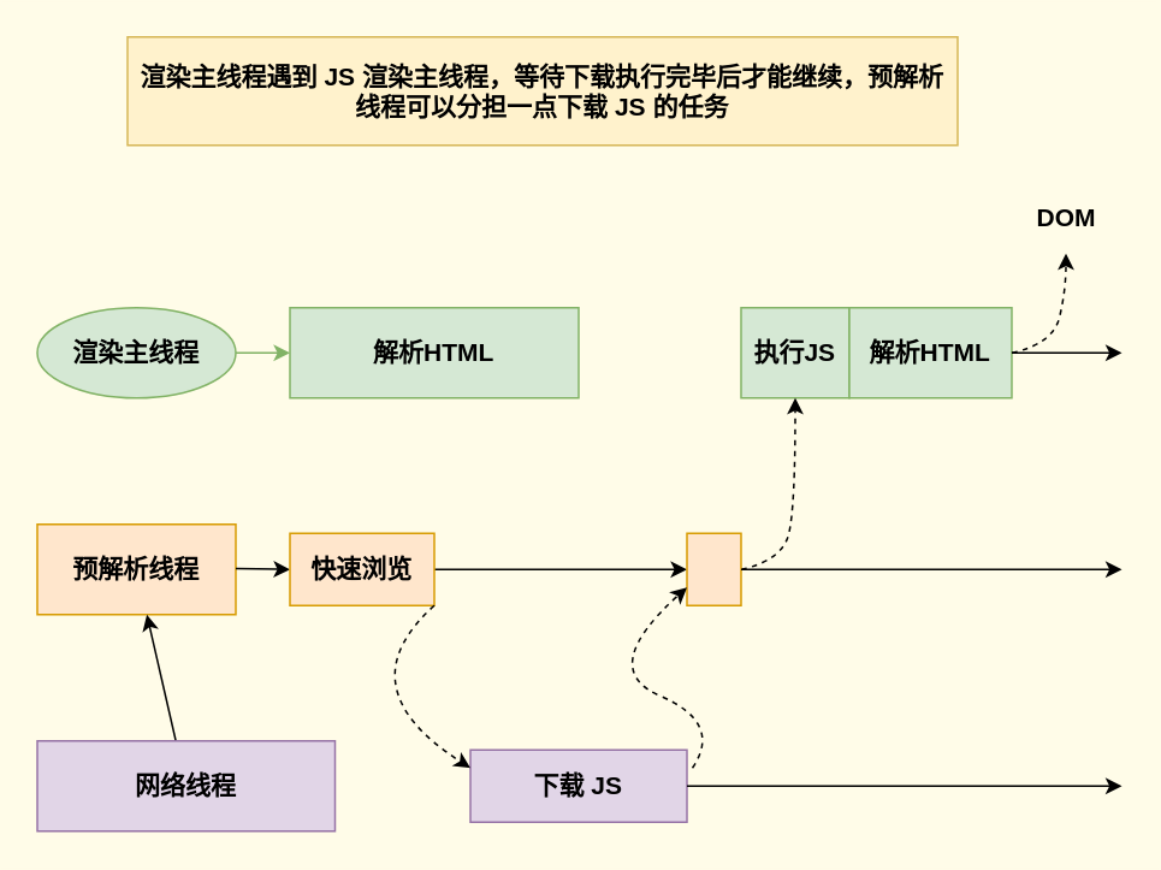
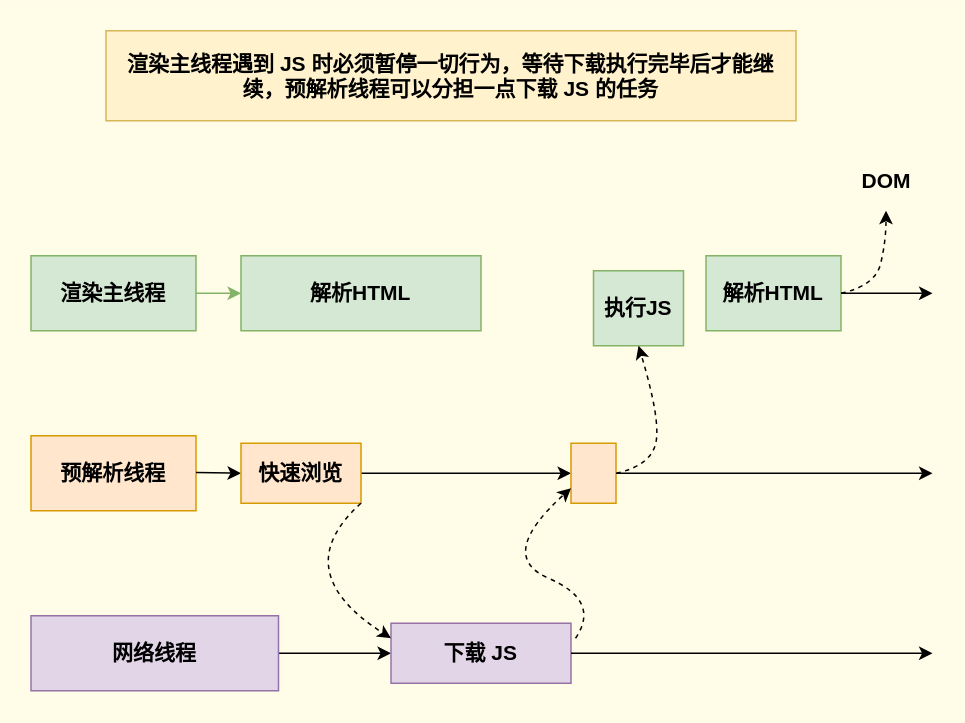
- <mxCell id="2" value="&lt;span style=&quot;font-size: 14px;&quot;&gt;&lt;b&gt;渲染主线程遇到 JS 渲染主线程，等待下载执行完毕后才能继续，预解析线程可以分担一点下载 JS 的任务&lt;/b&gt;&lt;/span&gt;" style="text;html=1;align=center;verticalAlign=middle;whiteSpace=wrap;rounded=0;fillColor=#fff2cc;strokeColor=#d6b656;" parent="1" vertex="1"><mxGeometry x="70" y="20" width="460" height="60" as="geometry" /></mxCell>
+ <mxCell id="2" value="&lt;span style=&quot;font-size: 14px;&quot;&gt;&lt;b&gt;渲染主线程遇到 JS 时必须暂停一切行为，等待下载执行完毕后才能继续，预解析线程可以分担一点下载 JS 的任务&lt;/b&gt;&lt;/span&gt;" style="text;html=1;align=center;verticalAlign=middle;whiteSpace=wrap;rounded=0;fillColor=#fff2cc;strokeColor=#d6b656;" parent="1" vertex="1"><mxGeometry x="70" y="20" width="460" height="60" as="geometry" /></mxCell>
- <mxCell id="4" value="&lt;font style=&quot;font-size: 14px;&quot;&gt;&lt;b&gt;渲染主线程&lt;/b&gt;&lt;/font&gt;" style="ellipse;whiteSpace=wrap;html=1;fillColor=#d5e8d4;strokeColor=#82b366;" parent="1" vertex="1"><mxGeometry x="20" y="170" width="110" height="50" as="geometry" /></mxCell>
+ <mxCell id="4" value="&lt;font style=&quot;font-size: 14px;&quot;&gt;&lt;b&gt;渲染主线程&lt;/b&gt;&lt;/font&gt;" style="rounded=0;whiteSpace=wrap;html=1;fillColor=#d5e8d4;strokeColor=#82b366;" parent="1" vertex="1"><mxGeometry x="20" y="170" width="110" height="50" as="geometry" /></mxCell>
- <mxCell id="6" value="&lt;b&gt;&lt;font style=&quot;font-size: 14px;&quot;&gt;执行JS&lt;/font&gt;&lt;/b&gt;" style="rounded=0;whiteSpace=wrap;html=1;fillColor=#d5e8d4;strokeColor=#82b366;" parent="1" vertex="1"><mxGeometry x="410" y="170" width="60" height="50" as="geometry" /></mxCell>
+ <mxCell id="6" value="&lt;b&gt;&lt;font style=&quot;font-size: 14px;&quot;&gt;执行JS&lt;/font&gt;&lt;/b&gt;" style="rounded=0;whiteSpace=wrap;html=1;fillColor=#d5e8d4;strokeColor=#82b366;" parent="1" vertex="1"><mxGeometry x="395" y="180" width="60" height="50" as="geometry" /></mxCell>
- <mxCell id="16" value="" style="edgeStyle=none;html=1;strokeColor=#000000;fontSize=14;" parent="1" source="17" target="9" edge="1"><mxGeometry relative="1" as="geometry" /></mxCell>
+ <mxCell id="16" value="" style="edgeStyle=none;html=1;strokeColor=#000000;fontSize=14;" parent="1" source="17" target="18" edge="1"><mxGeometry relative="1" as="geometry" /></mxCell>
